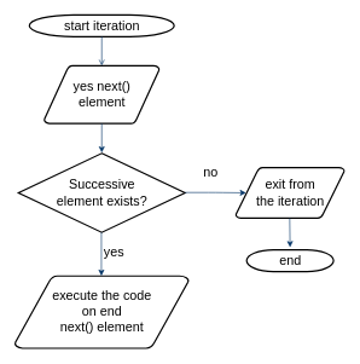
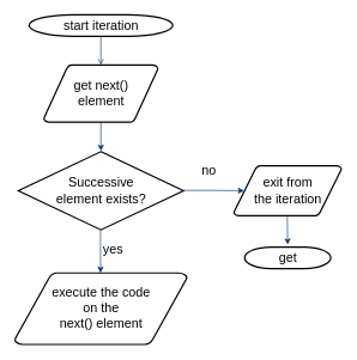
- <mxCell id="3" value="&lt;font style=&quot;font-size: 18px;&quot;&gt;yes next() &lt;br&gt;element&lt;/font&gt;" style="shape=mxgraph.flowchart.data;strokeWidth=2;gradientColor=none;gradientDirection=north;fontStyle=0;html=1;" parent="1" vertex="1"><mxGeometry x="60.5" y="90" width="159" height="80" as="geometry" /></mxCell>
+ <mxCell id="3" value="&lt;font style=&quot;font-size: 18px;&quot;&gt;get next() &lt;br&gt;element&lt;/font&gt;" style="shape=mxgraph.flowchart.data;strokeWidth=2;gradientColor=none;gradientDirection=north;fontStyle=0;html=1;" parent="1" vertex="1"><mxGeometry x="60.5" y="90" width="159" height="80" as="geometry" /></mxCell>
- <mxCell id="14" value="&lt;font style=&quot;font-size: 18px;&quot;&gt;end&lt;/font&gt;" style="shape=mxgraph.flowchart.terminator;strokeWidth=2;gradientColor=none;gradientDirection=north;fontStyle=0;html=1;" vertex="1" parent="1"><mxGeometry x="340" y="344" width="120" height="30" as="geometry" /></mxCell>
+ <mxCell id="14" value="&lt;font style=&quot;font-size: 18px;&quot;&gt;get&lt;/font&gt;" style="shape=mxgraph.flowchart.terminator;strokeWidth=2;gradientColor=none;gradientDirection=north;fontStyle=0;html=1;" vertex="1" parent="1"><mxGeometry x="340" y="344" width="120" height="30" as="geometry" /></mxCell>
- <mxCell id="4" value="&lt;font style=&quot;font-size: 18px;&quot;&gt;execute&amp;nbsp;the code&lt;br&gt;on end &lt;br&gt;next() element&lt;/font&gt;" style="shape=mxgraph.flowchart.data;strokeWidth=2;gradientColor=none;gradientDirection=north;fontStyle=0;html=1;align=center;" parent="1" vertex="1"><mxGeometry x="20" y="380" width="240" height="100" as="geometry" /></mxCell>
+ <mxCell id="4" value="&lt;font style=&quot;font-size: 18px;&quot;&gt;execute&amp;nbsp;the code&lt;br&gt;on the &lt;br&gt;next() element&lt;/font&gt;" style="shape=mxgraph.flowchart.data;strokeWidth=2;gradientColor=none;gradientDirection=north;fontStyle=0;html=1;align=center;" parent="1" vertex="1"><mxGeometry x="20" y="380" width="240" height="100" as="geometry" /></mxCell>
